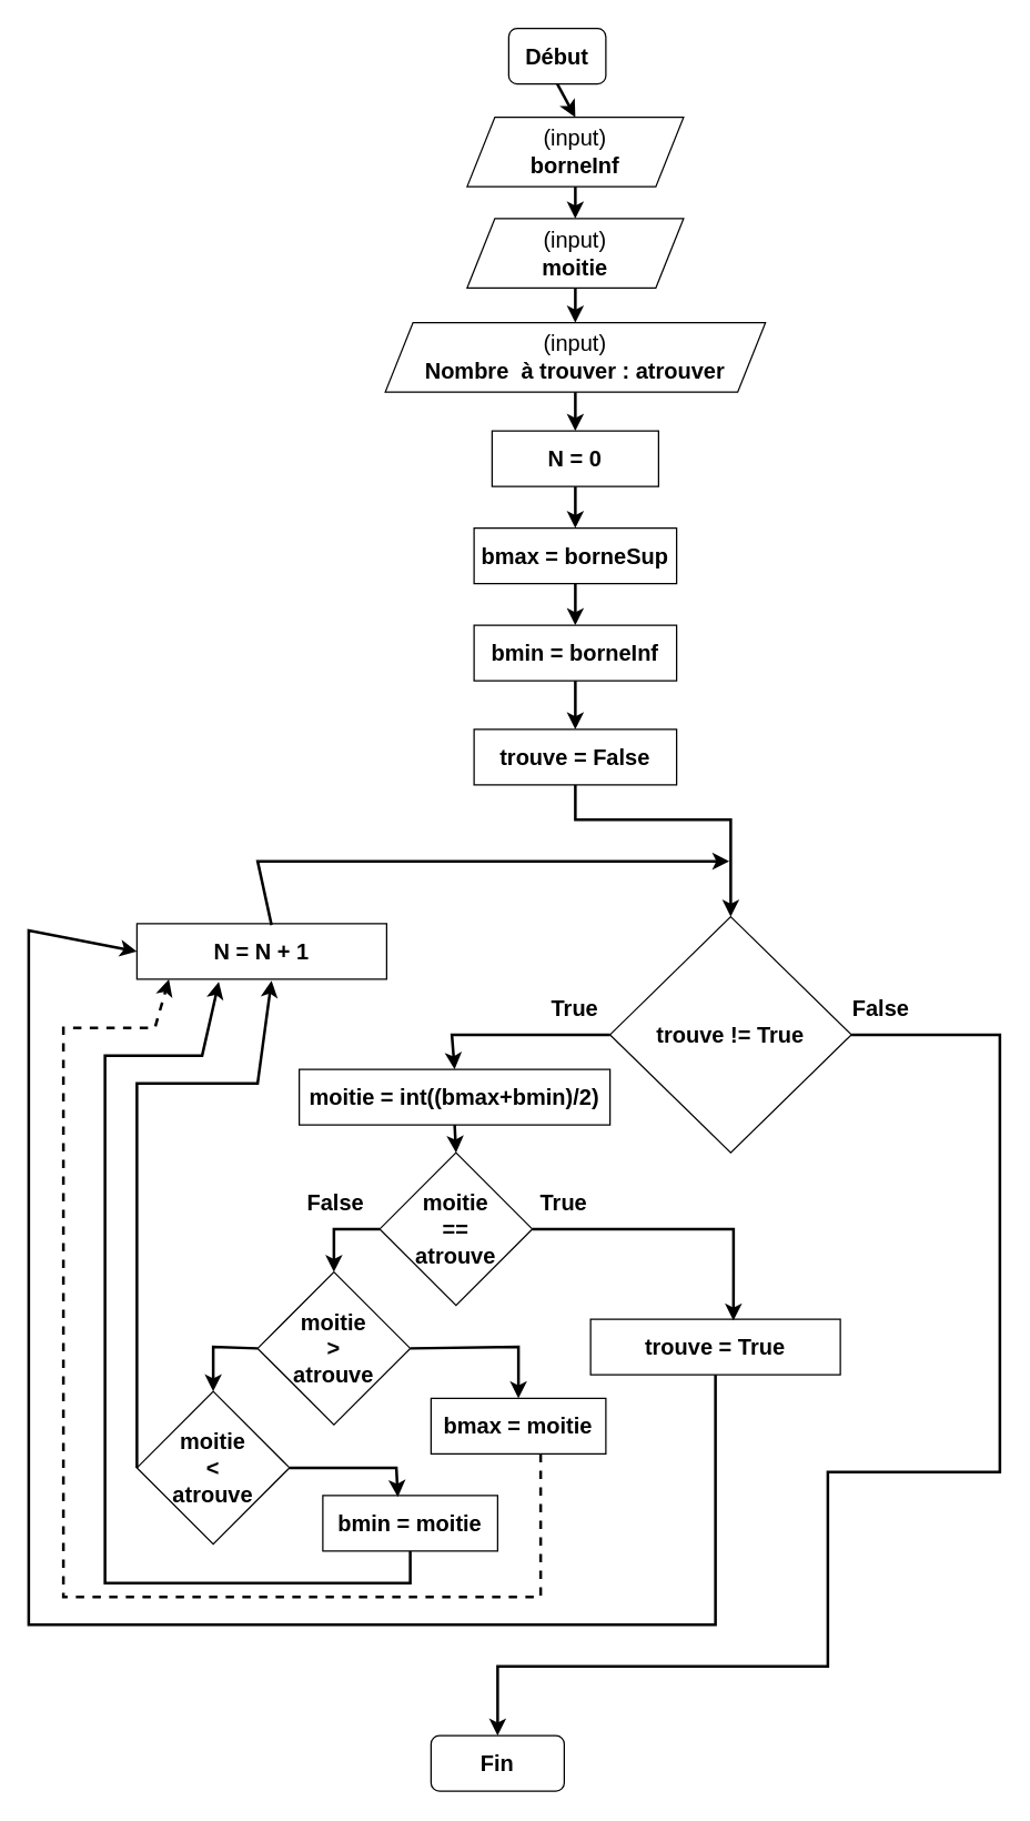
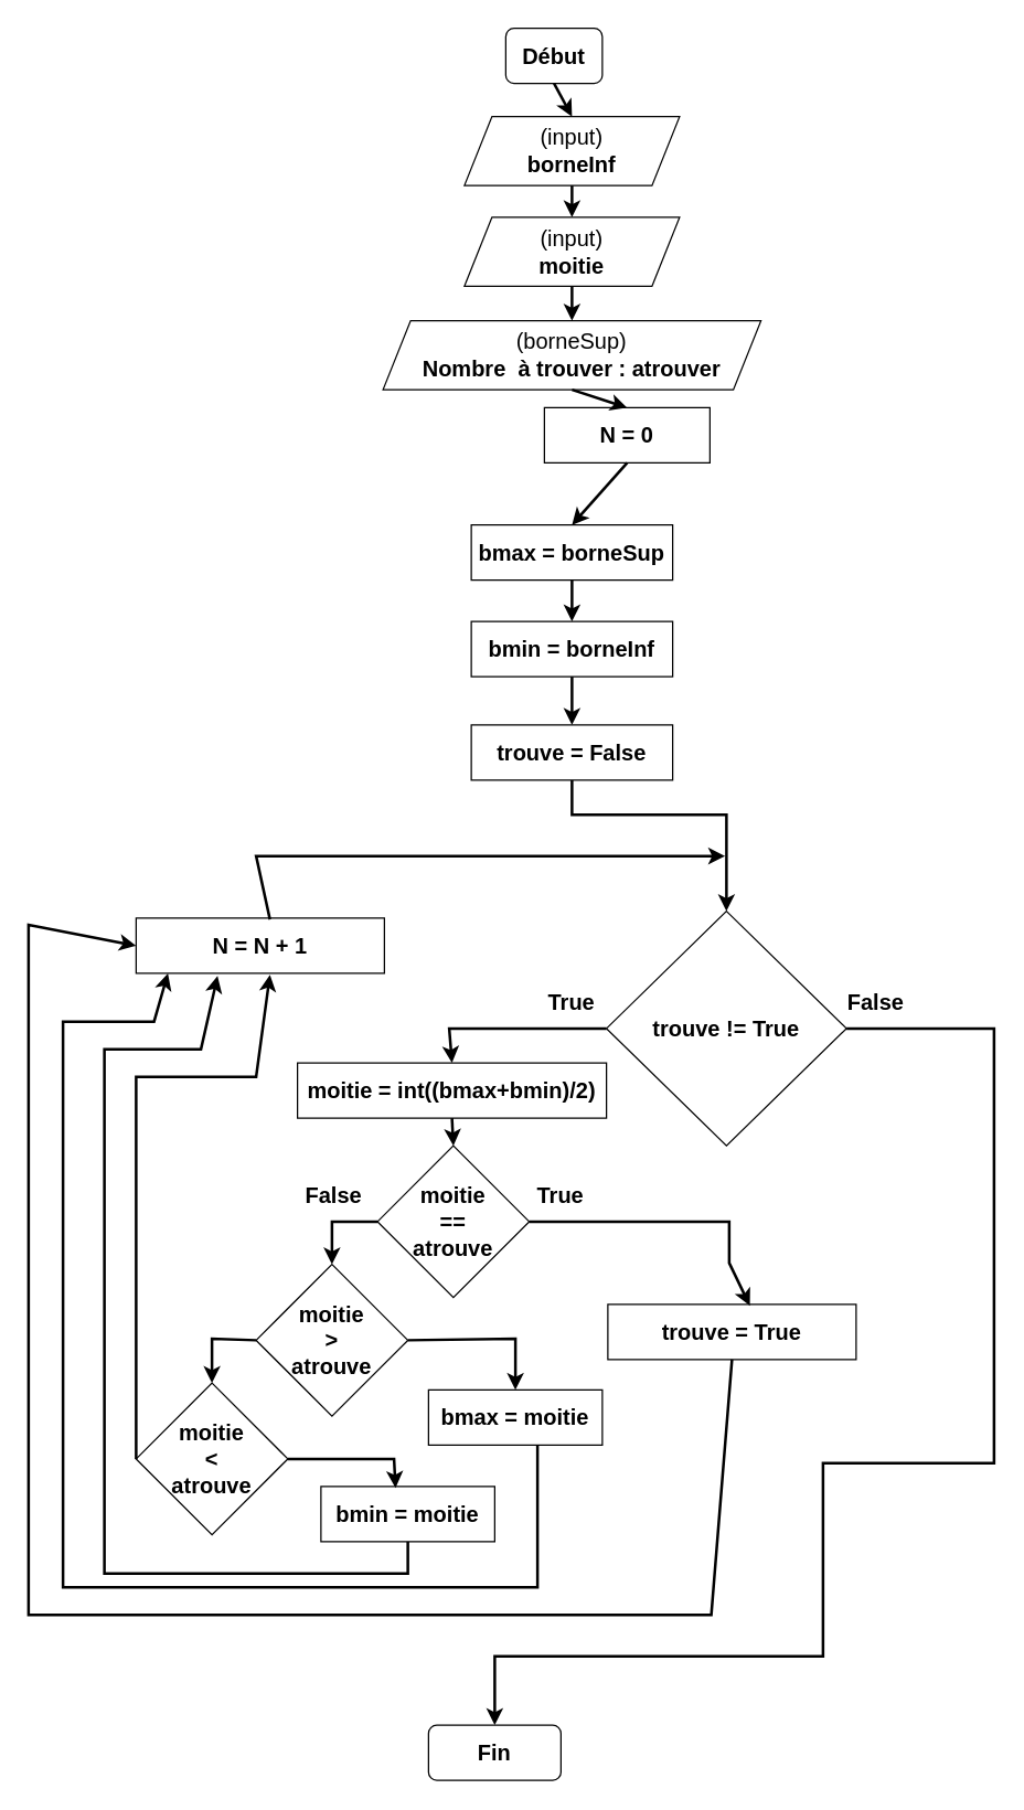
- <mxCell id="5" value="(input)&lt;br&gt;&lt;b&gt;Nombre&amp;nbsp; à trouver : atrouver&lt;/b&gt;" style="shape=parallelogram;perimeter=parallelogramPerimeter;whiteSpace=wrap;html=1;fixedSize=1;fontSize=16;" parent="1" vertex="1"><mxGeometry x="277" y="232" width="274" height="50" as="geometry" /></mxCell>
+ <mxCell id="5" value="(borneSup)&lt;br&gt;&lt;b&gt;Nombre&amp;nbsp; à trouver : atrouver&lt;/b&gt;" style="shape=parallelogram;perimeter=parallelogramPerimeter;whiteSpace=wrap;html=1;fixedSize=1;fontSize=16;" parent="1" vertex="1"><mxGeometry x="277" y="232" width="274" height="50" as="geometry" /></mxCell>
- <mxCell id="6" value="&lt;b&gt;N = 0&lt;/b&gt;" style="rounded=0;whiteSpace=wrap;html=1;fontSize=16;" parent="1" vertex="1"><mxGeometry x="354" y="310" width="120" height="40" as="geometry" /></mxCell>
+ <mxCell id="6" value="&lt;b&gt;N = 0&lt;/b&gt;" style="rounded=0;whiteSpace=wrap;html=1;fontSize=16;" parent="1" vertex="1"><mxGeometry x="394" y="295" width="120" height="40" as="geometry" /></mxCell>
- <mxCell id="18" value="&lt;b&gt;trouve = True&lt;/b&gt;" style="rounded=0;whiteSpace=wrap;html=1;fontSize=16;" parent="1" vertex="1"><mxGeometry x="425" y="950" width="180" height="40" as="geometry" /></mxCell>
+ <mxCell id="18" value="&lt;b&gt;trouve = True&lt;/b&gt;" style="rounded=0;whiteSpace=wrap;html=1;fontSize=16;" parent="1" vertex="1"><mxGeometry x="440" y="945" width="180" height="40" as="geometry" /></mxCell>
- <mxCell id="34" value="" style="endArrow=classic;html=1;rounded=0;strokeWidth=2;exitX=0.627;exitY=1;exitDx=0;exitDy=0;exitPerimeter=0;entryX=0.128;entryY=1;entryDx=0;entryDy=0;entryPerimeter=0;dashed=1;" parent="1" source="37" target="16" edge="1"><mxGeometry width="50" height="50" relative="1" as="geometry"><mxPoint x="385" y="950" as="sourcePoint" /><mxPoint x="435" y="900" as="targetPoint" /><Array as="points"><mxPoint x="389" y="1150" /><mxPoint x="45" y="1150" /><mxPoint x="45" y="740" /><mxPoint x="111" y="740" /></Array></mxGeometry></mxCell>
+ <mxCell id="34" value="" style="endArrow=classic;html=1;rounded=0;strokeWidth=2;exitX=0.627;exitY=1;exitDx=0;exitDy=0;exitPerimeter=0;entryX=0.128;entryY=1;entryDx=0;entryDy=0;entryPerimeter=0;" parent="1" source="37" target="16" edge="1"><mxGeometry width="50" height="50" relative="1" as="geometry"><mxPoint x="385" y="950" as="sourcePoint" /><mxPoint x="435" y="900" as="targetPoint" /><Array as="points"><mxPoint x="389" y="1150" /><mxPoint x="45" y="1150" /><mxPoint x="45" y="740" /><mxPoint x="111" y="740" /></Array></mxGeometry></mxCell>
